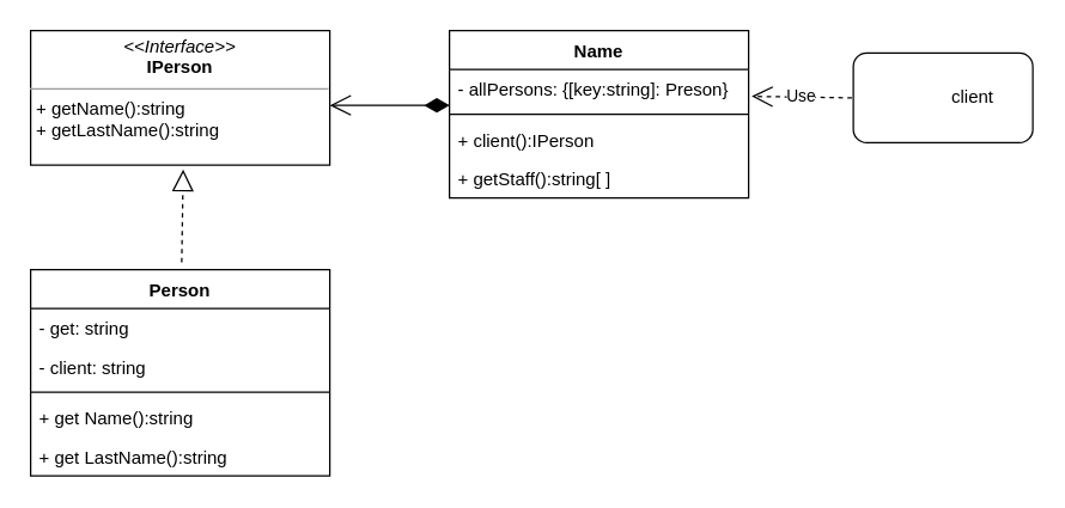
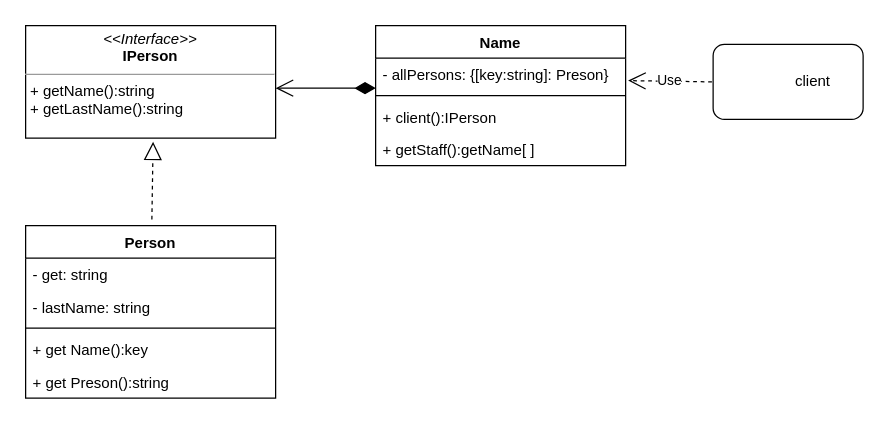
- <mxCell id="12" value="+ getStaff():string[ ]" style="text;strokeColor=none;fillColor=none;align=left;verticalAlign=top;spacingLeft=4;spacingRight=4;overflow=hidden;rotatable=0;points=[[0,0.5],[1,0.5]];portConstraint=eastwest;" parent="8" vertex="1"><mxGeometry y="86" width="200" height="26" as="geometry" /></mxCell>
+ <mxCell id="12" value="+ getStaff():getName[ ]" style="text;strokeColor=none;fillColor=none;align=left;verticalAlign=top;spacingLeft=4;spacingRight=4;overflow=hidden;rotatable=0;points=[[0,0.5],[1,0.5]];portConstraint=eastwest;" parent="8" vertex="1"><mxGeometry y="86" width="200" height="26" as="geometry" /></mxCell>
- <mxCell id="4" value="- client: string" style="text;strokeColor=none;fillColor=none;align=left;verticalAlign=top;spacingLeft=4;spacingRight=4;overflow=hidden;rotatable=0;points=[[0,0.5],[1,0.5]];portConstraint=eastwest;" parent="2" vertex="1"><mxGeometry y="52" width="200" height="26" as="geometry" /></mxCell>
+ <mxCell id="4" value="- lastName: string" style="text;strokeColor=none;fillColor=none;align=left;verticalAlign=top;spacingLeft=4;spacingRight=4;overflow=hidden;rotatable=0;points=[[0,0.5],[1,0.5]];portConstraint=eastwest;" parent="2" vertex="1"><mxGeometry y="52" width="200" height="26" as="geometry" /></mxCell>
- <mxCell id="6" value="+ get Name():string" style="text;strokeColor=none;fillColor=none;align=left;verticalAlign=top;spacingLeft=4;spacingRight=4;overflow=hidden;rotatable=0;points=[[0,0.5],[1,0.5]];portConstraint=eastwest;" parent="2" vertex="1"><mxGeometry y="86" width="200" height="26" as="geometry" /></mxCell>
+ <mxCell id="6" value="+ get Name():key" style="text;strokeColor=none;fillColor=none;align=left;verticalAlign=top;spacingLeft=4;spacingRight=4;overflow=hidden;rotatable=0;points=[[0,0.5],[1,0.5]];portConstraint=eastwest;" parent="2" vertex="1"><mxGeometry y="86" width="200" height="26" as="geometry" /></mxCell>
- <mxCell id="7" value="+ get LastName():string" style="text;strokeColor=none;fillColor=none;align=left;verticalAlign=top;spacingLeft=4;spacingRight=4;overflow=hidden;rotatable=0;points=[[0,0.5],[1,0.5]];portConstraint=eastwest;" parent="2" vertex="1"><mxGeometry y="112" width="200" height="26" as="geometry" /></mxCell>
+ <mxCell id="7" value="+ get Preson():string" style="text;strokeColor=none;fillColor=none;align=left;verticalAlign=top;spacingLeft=4;spacingRight=4;overflow=hidden;rotatable=0;points=[[0,0.5],[1,0.5]];portConstraint=eastwest;" parent="2" vertex="1"><mxGeometry y="112" width="200" height="26" as="geometry" /></mxCell>
